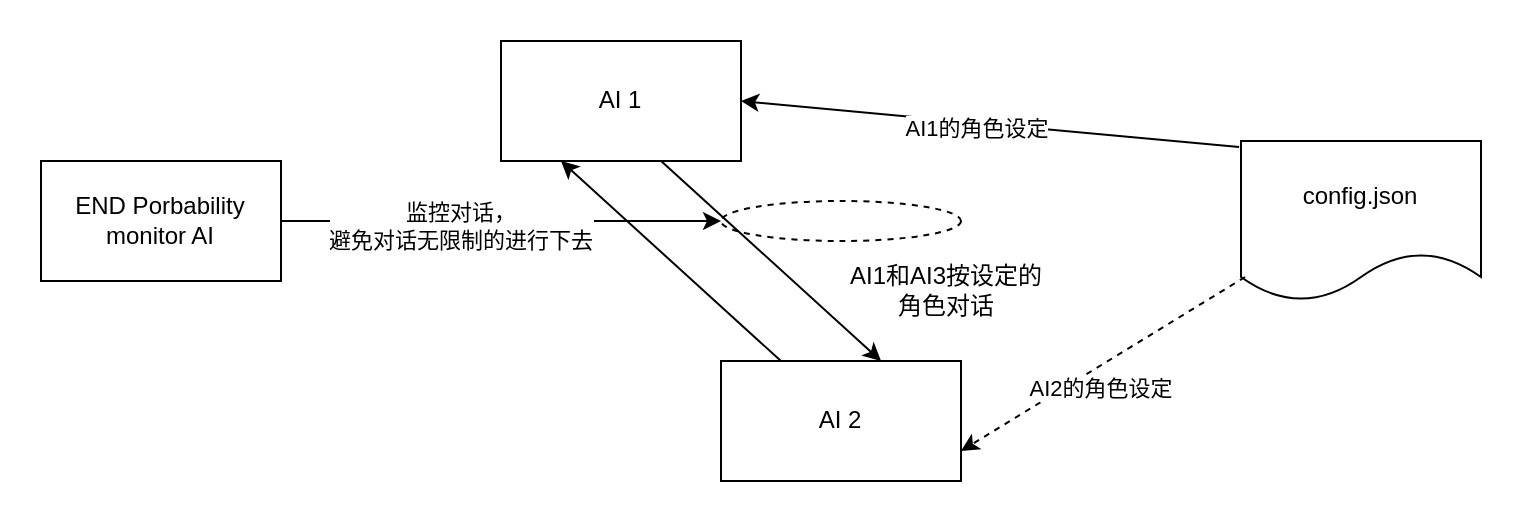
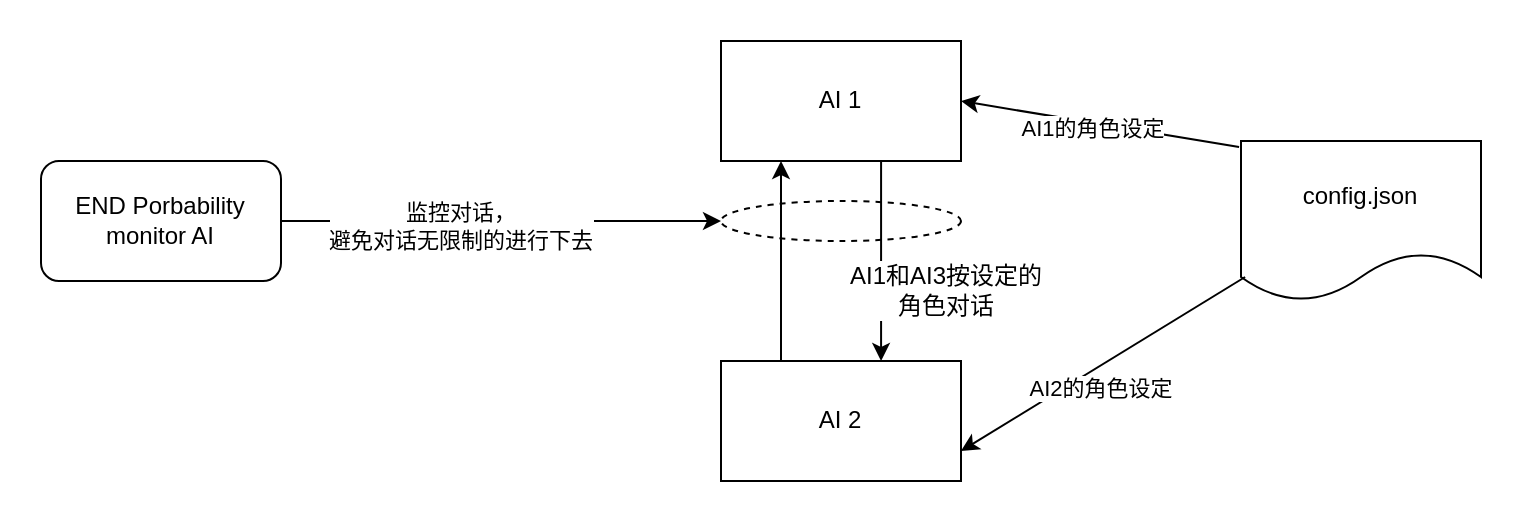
- <mxCell id="3" value="AI 1" style="rounded=0;whiteSpace=wrap;html=1;" vertex="1" parent="1"><mxGeometry x="250" y="20" width="120" height="60" as="geometry" /></mxCell>
+ <mxCell id="3" value="AI 1" style="rounded=0;whiteSpace=wrap;html=1;" vertex="1" parent="1"><mxGeometry x="360" y="20" width="120" height="60" as="geometry" /></mxCell>
- <mxCell id="2" value="END Porbability monitor AI" style="rounded=0;whiteSpace=wrap;html=1;" vertex="1" parent="1"><mxGeometry x="20" y="80" width="120" height="60" as="geometry" /></mxCell>
+ <mxCell id="2" value="END Porbability monitor AI" style="whiteSpace=wrap;html=1;rounded=1;" vertex="1" parent="1"><mxGeometry x="20" y="80" width="120" height="60" as="geometry" /></mxCell>
- <mxCell id="11" value="" style="endArrow=classic;html=1;rounded=0;exitX=0.017;exitY=0.85;exitDx=0;exitDy=0;exitPerimeter=0;entryX=1;entryY=0.75;entryDx=0;entryDy=0;dashed=1;" edge="1" parent="1" source="8" target="4"><mxGeometry width="50" height="50" relative="1" as="geometry"><mxPoint x="350" y="250" as="sourcePoint" /><mxPoint x="400" y="200" as="targetPoint" /></mxGeometry></mxCell>
+ <mxCell id="11" value="" style="endArrow=classic;html=1;rounded=0;exitX=0.017;exitY=0.85;exitDx=0;exitDy=0;exitPerimeter=0;entryX=1;entryY=0.75;entryDx=0;entryDy=0;" edge="1" parent="1" source="8" target="4"><mxGeometry width="50" height="50" relative="1" as="geometry"><mxPoint x="350" y="250" as="sourcePoint" /><mxPoint x="400" y="200" as="targetPoint" /></mxGeometry></mxCell>
